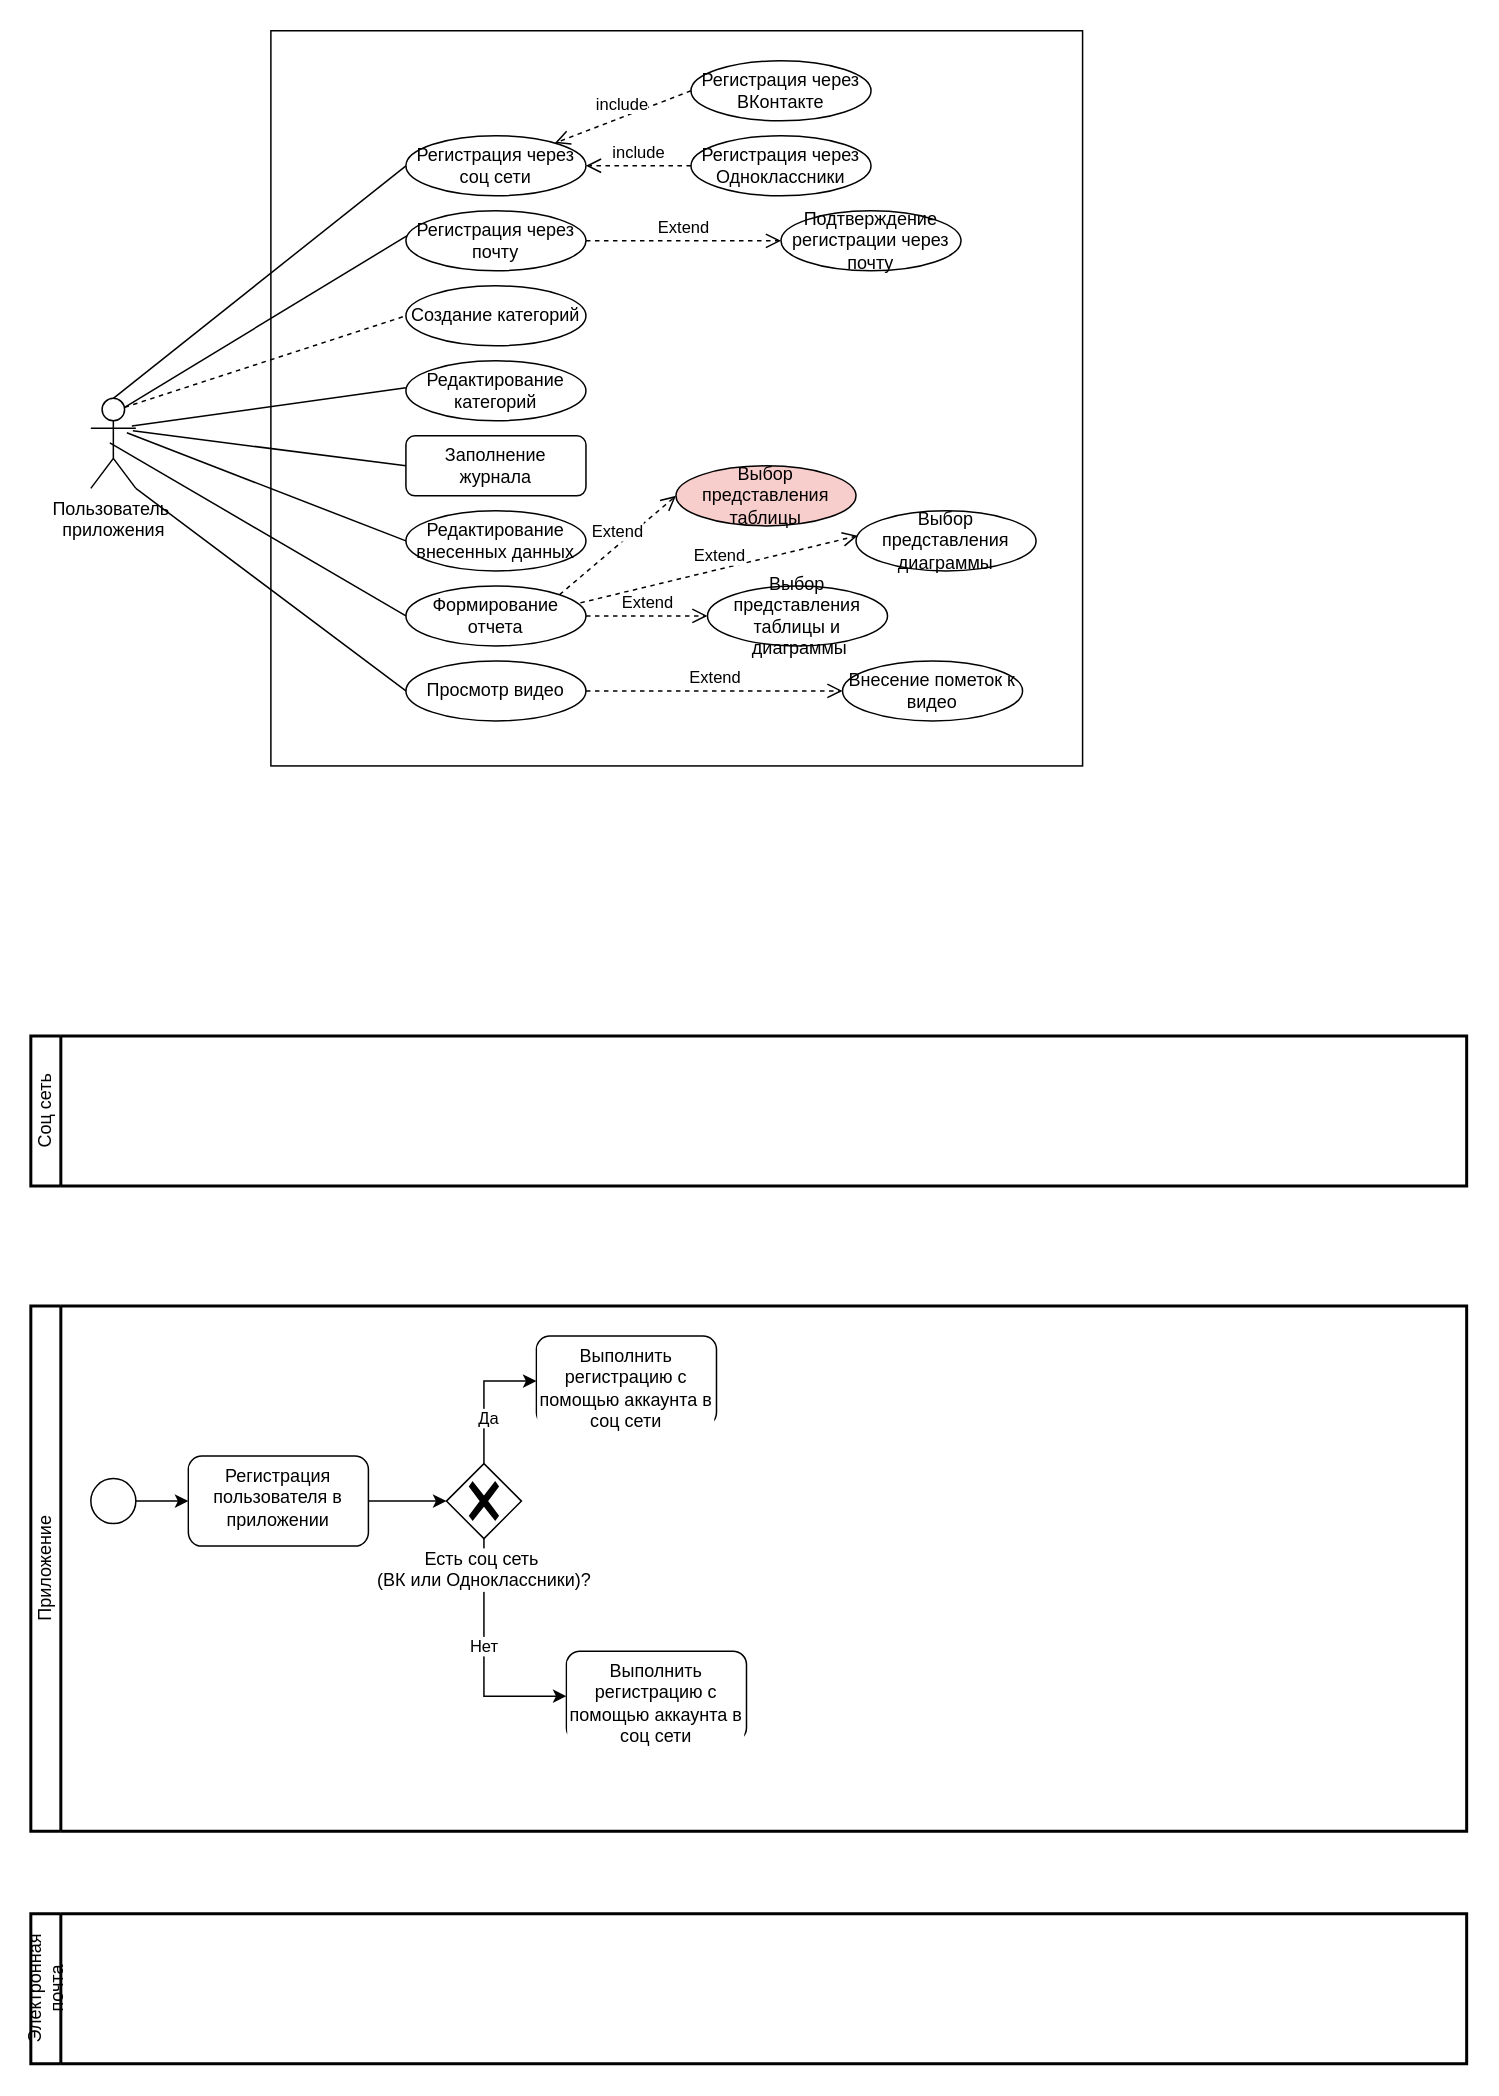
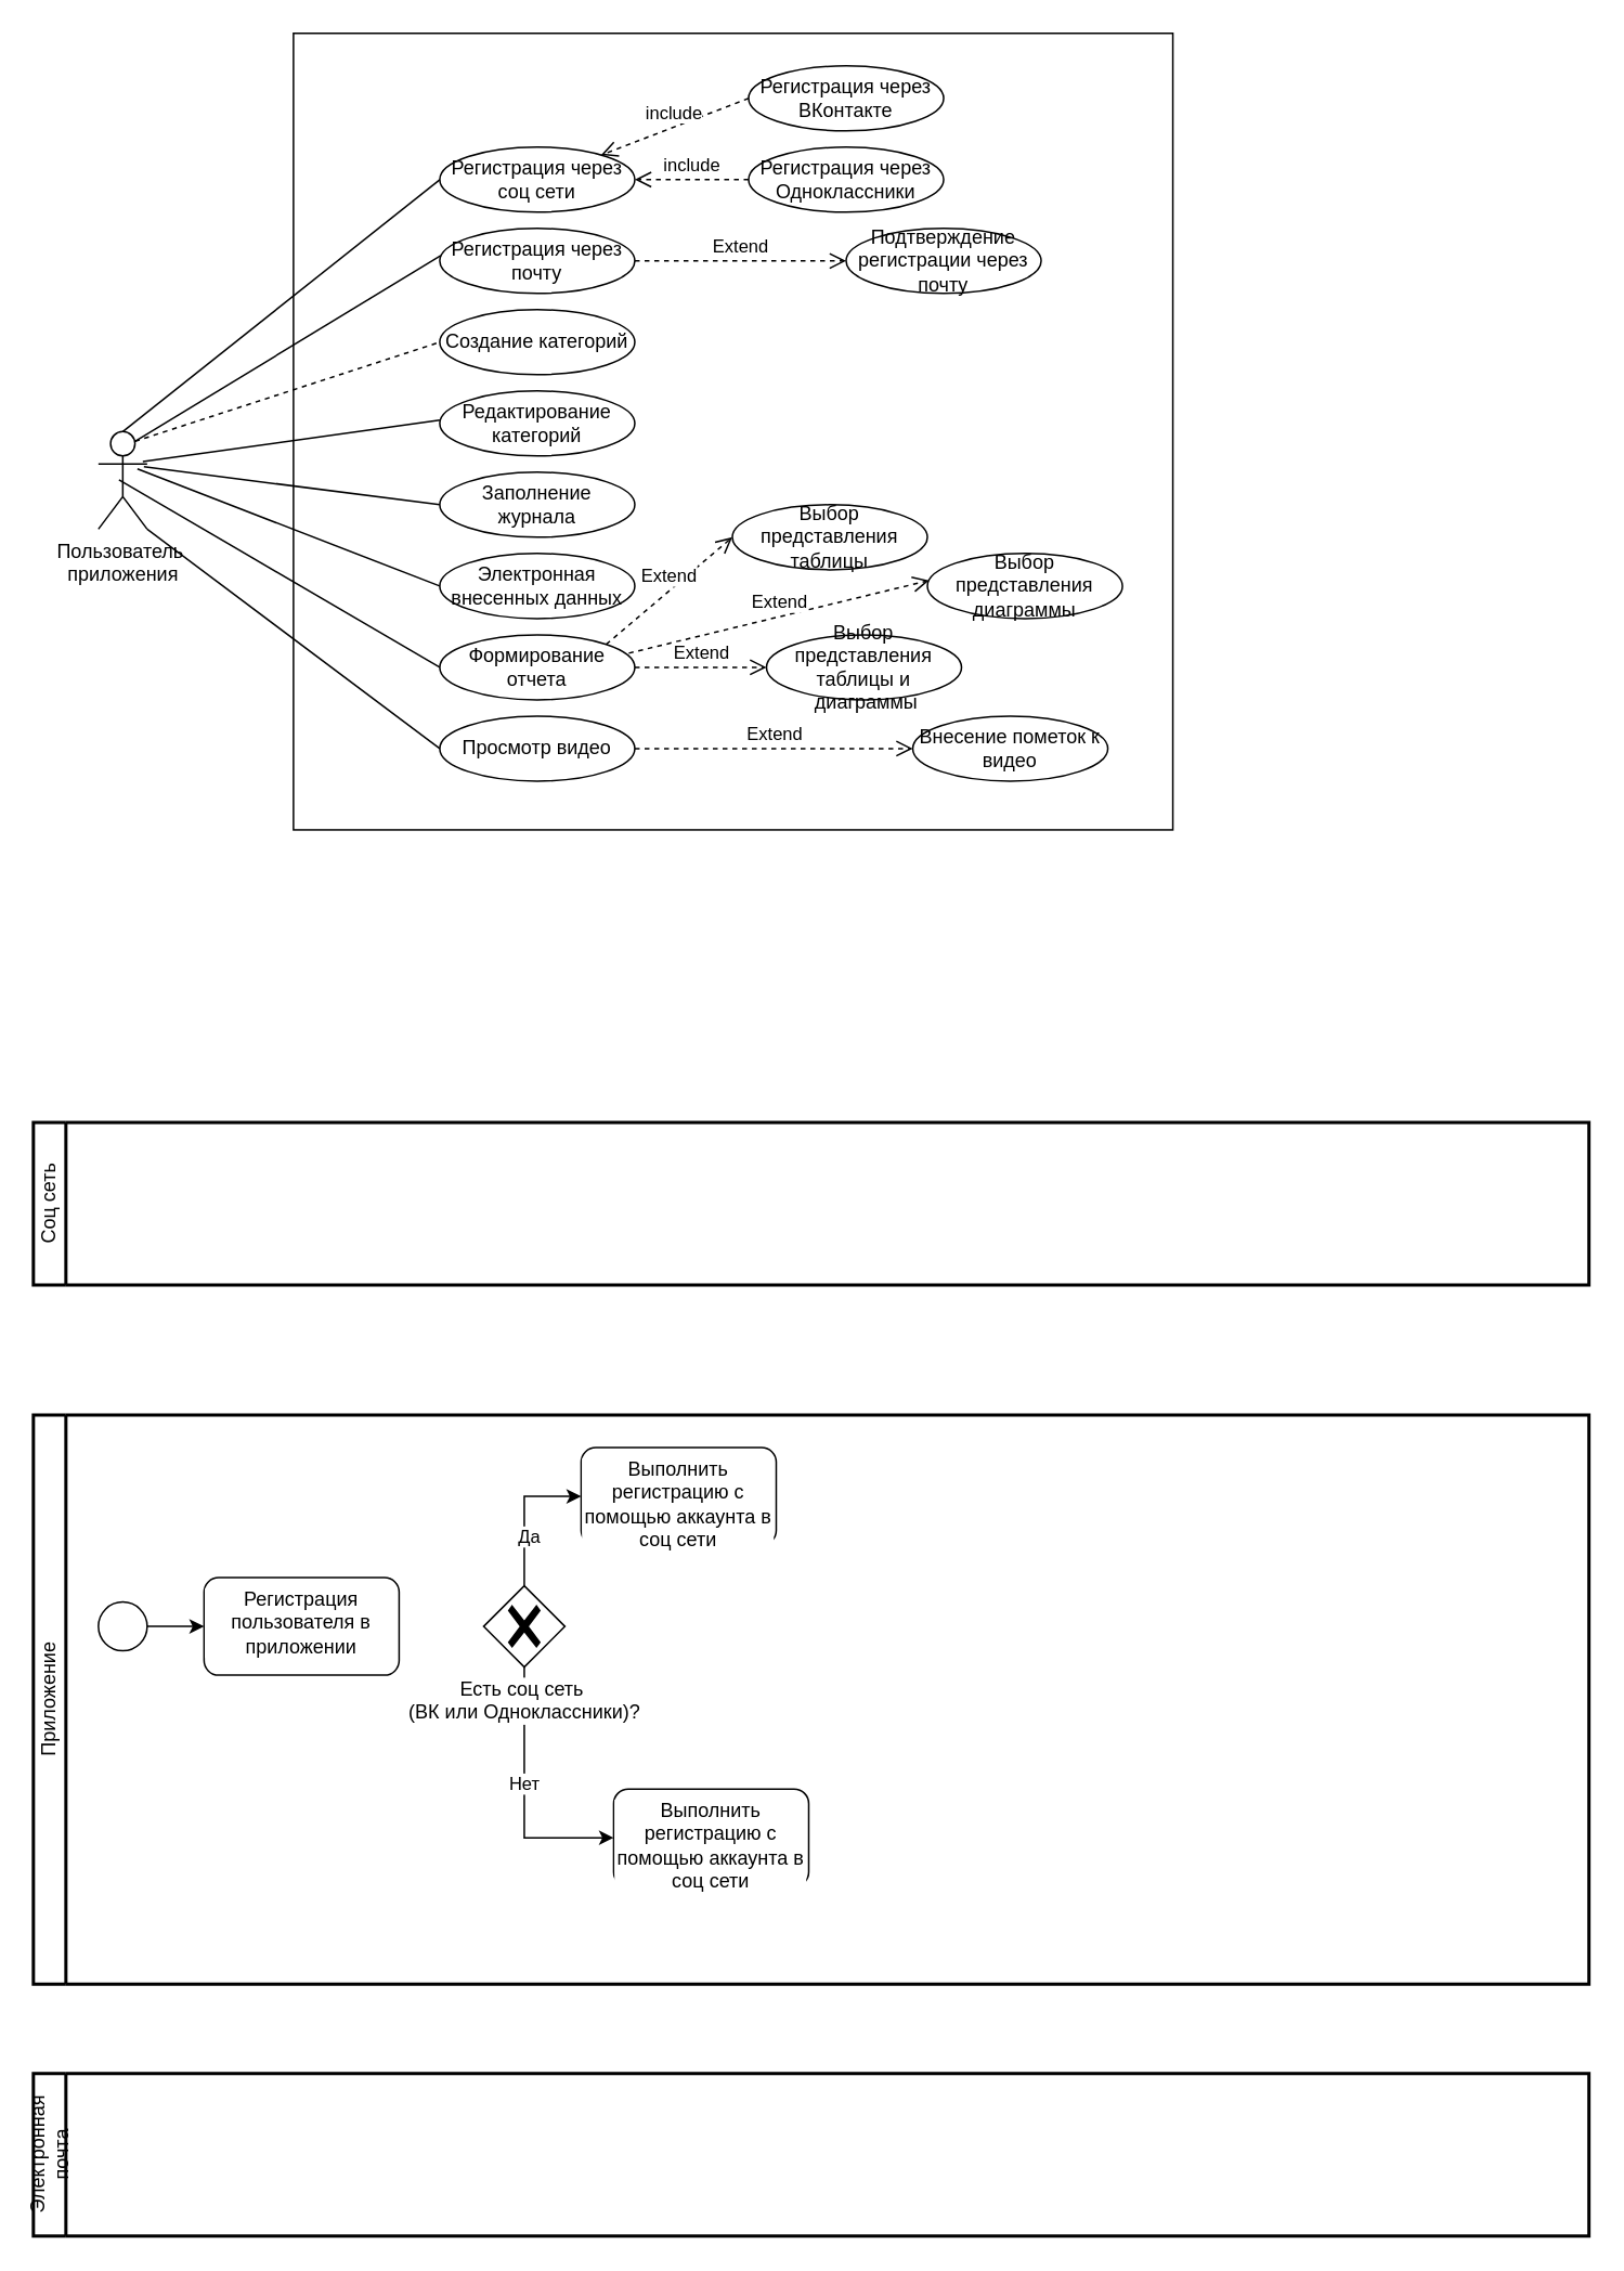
- <mxCell id="8" value="Заполнение журнала" style="whiteSpace=wrap;html=1;rounded=1;" vertex="1" parent="1"><mxGeometry x="270" y="290" width="120" height="40" as="geometry" /></mxCell>
+ <mxCell id="8" value="Заполнение журнала" style="ellipse;whiteSpace=wrap;html=1;" vertex="1" parent="1"><mxGeometry x="270" y="290" width="120" height="40" as="geometry" /></mxCell>
- <mxCell id="26" value="Выбор представления таблицы" style="ellipse;whiteSpace=wrap;html=1;fillColor=#f8cecc;" vertex="1" parent="1"><mxGeometry x="450" y="310" width="120" height="40" as="geometry" /></mxCell>
+ <mxCell id="26" value="Выбор представления таблицы" style="ellipse;whiteSpace=wrap;html=1;" vertex="1" parent="1"><mxGeometry x="450" y="310" width="120" height="40" as="geometry" /></mxCell>
- <mxCell id="9" value="Редактирование внесенных данных" style="ellipse;whiteSpace=wrap;html=1;" vertex="1" parent="1"><mxGeometry x="270" y="340" width="120" height="40" as="geometry" /></mxCell>
+ <mxCell id="9" value="Электронная внесенных данных" style="ellipse;whiteSpace=wrap;html=1;" vertex="1" parent="1"><mxGeometry x="270" y="340" width="120" height="40" as="geometry" /></mxCell>
- <mxCell id="38" value="" style="edgeStyle=orthogonalEdgeStyle;rounded=0;orthogonalLoop=1;jettySize=auto;html=1;" edge="1" parent="35" source="39" target="44"><mxGeometry relative="1" as="geometry" /></mxCell>
